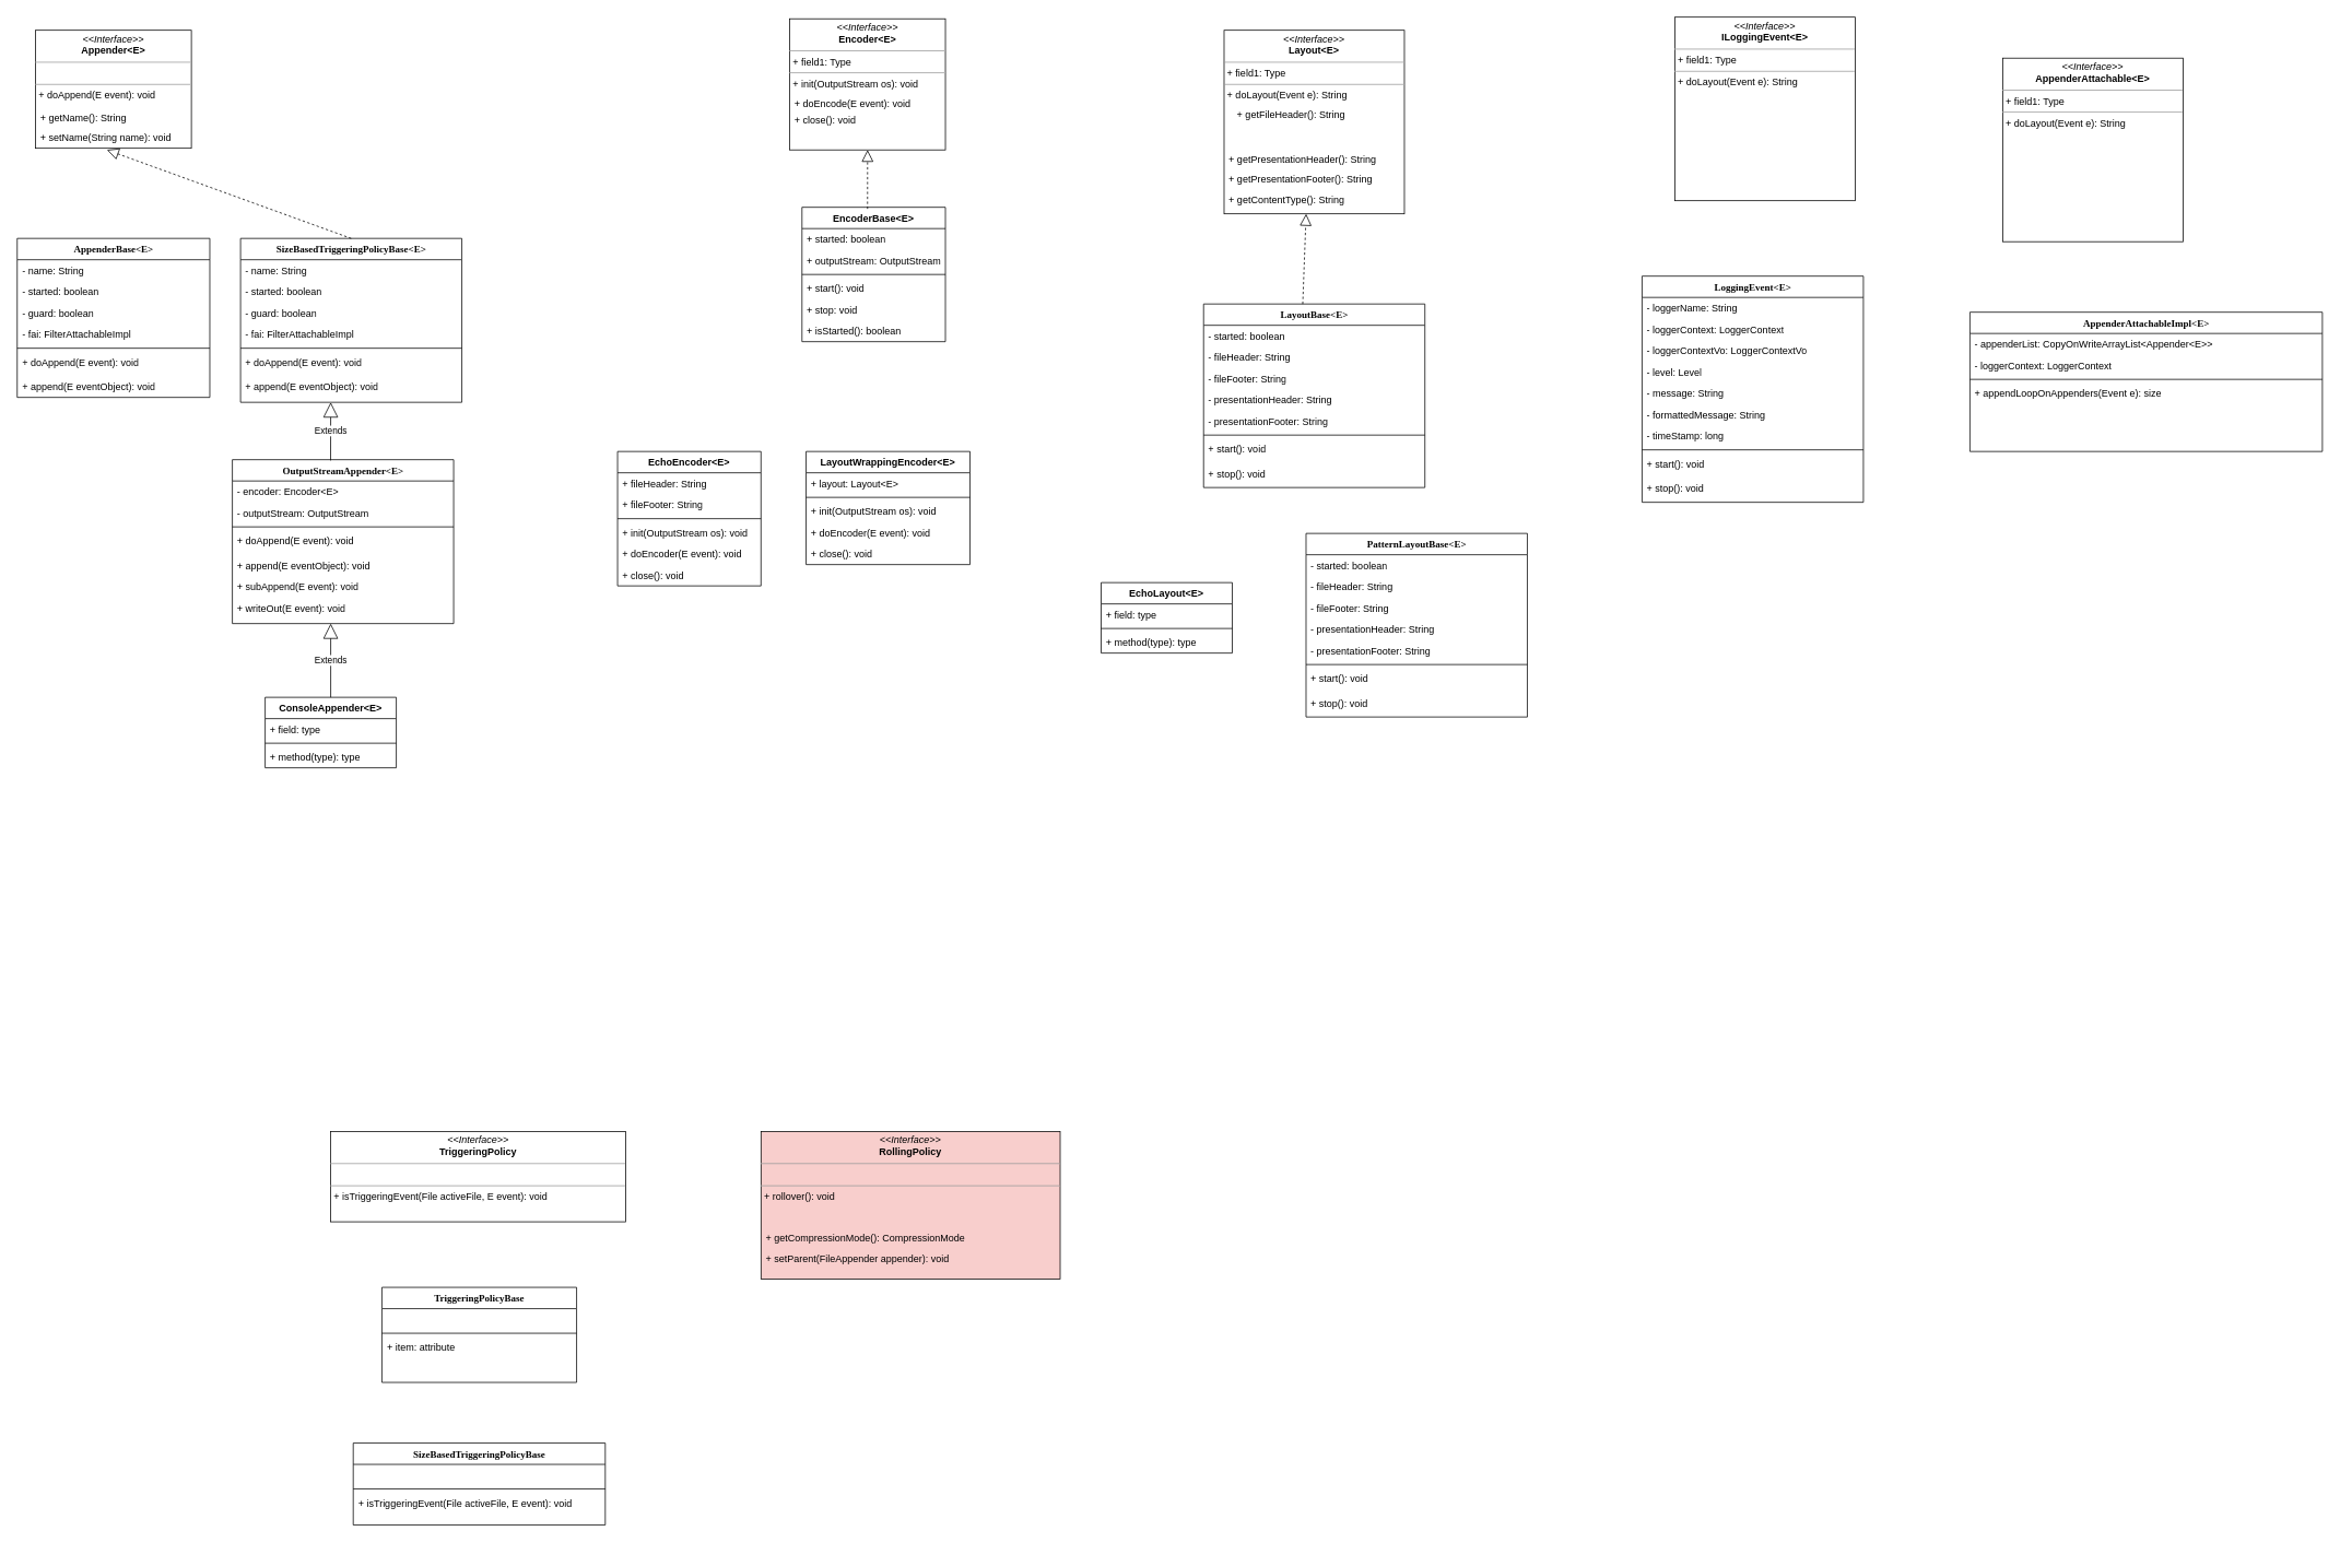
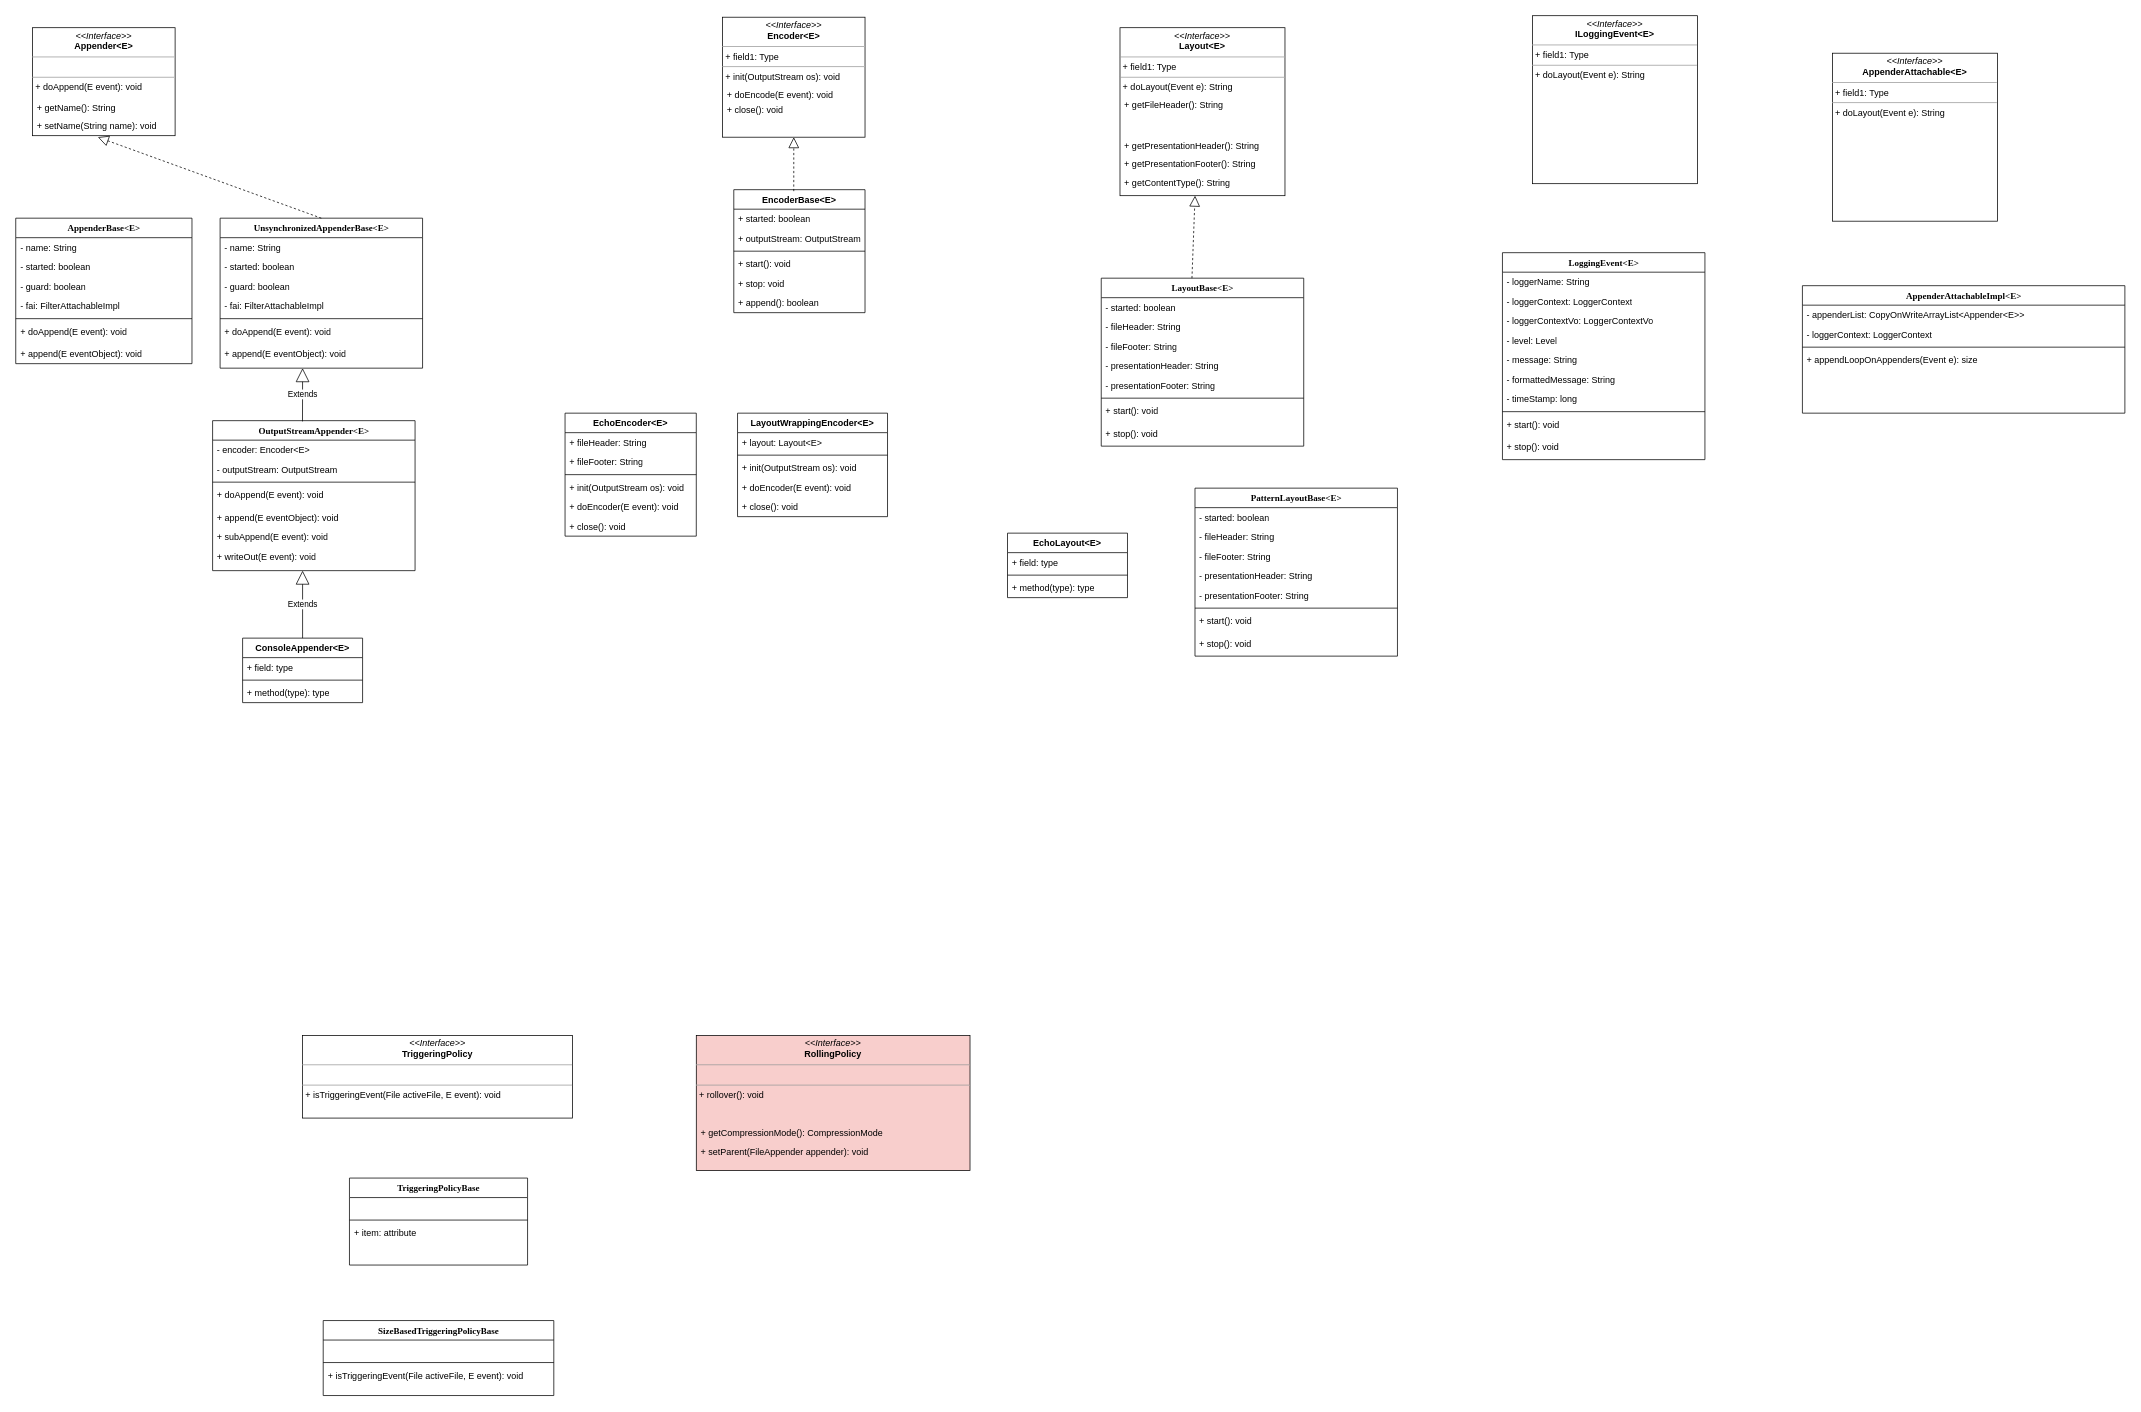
- <mxCell id="61" value="+ getFileHeader(): String" style="text;strokeColor=none;fillColor=none;align=left;verticalAlign=top;spacingLeft=4;spacingRight=4;overflow=hidden;rotatable=0;points=[[0,0.5],[1,0.5]];portConstraint=eastwest;whiteSpace=wrap;html=1;" parent="1" vertex="1"><mxGeometry x="1503" y="126" width="190" height="24" as="geometry" /></mxCell>
+ <mxCell id="61" value="+ getFileHeader(): String" style="text;strokeColor=none;fillColor=none;align=left;verticalAlign=top;spacingLeft=4;spacingRight=4;overflow=hidden;rotatable=0;points=[[0,0.5],[1,0.5]];portConstraint=eastwest;whiteSpace=wrap;html=1;" parent="1" vertex="1"><mxGeometry x="1493" y="126" width="190" height="24" as="geometry" /></mxCell>
- <mxCell id="31" value="&lt;div&gt;SizeBasedTriggeringPolicyBase&amp;lt;E&amp;gt;&lt;/div&gt;&lt;div&gt;&lt;br&gt;&lt;/div&gt;" style="swimlane;html=1;fontStyle=1;align=center;verticalAlign=top;childLayout=stackLayout;horizontal=1;startSize=26;horizontalStack=0;resizeParent=1;resizeLast=0;collapsible=1;marginBottom=0;swimlaneFillColor=#ffffff;rounded=0;shadow=0;comic=0;labelBackgroundColor=none;strokeWidth=1;fillColor=none;fontFamily=Verdana;fontSize=12;" parent="1" vertex="1"><mxGeometry x="293" y="290" width="270" height="200" as="geometry" /></mxCell>
+ <mxCell id="31" value="&lt;div&gt;UnsynchronizedAppenderBase&amp;lt;E&amp;gt;&lt;/div&gt;&lt;div&gt;&lt;br&gt;&lt;/div&gt;" style="swimlane;html=1;fontStyle=1;align=center;verticalAlign=top;childLayout=stackLayout;horizontal=1;startSize=26;horizontalStack=0;resizeParent=1;resizeLast=0;collapsible=1;marginBottom=0;swimlaneFillColor=#ffffff;rounded=0;shadow=0;comic=0;labelBackgroundColor=none;strokeWidth=1;fillColor=none;fontFamily=Verdana;fontSize=12;" parent="1" vertex="1"><mxGeometry x="293" y="290" width="270" height="200" as="geometry" /></mxCell>
- <mxCell id="20" value="+ isStarted(): boolean" style="text;strokeColor=none;fillColor=none;align=left;verticalAlign=top;spacingLeft=4;spacingRight=4;overflow=hidden;rotatable=0;points=[[0,0.5],[1,0.5]];portConstraint=eastwest;whiteSpace=wrap;html=1;" parent="14" vertex="1"><mxGeometry y="138" width="175" height="26" as="geometry" /></mxCell>
+ <mxCell id="20" value="+ append(): boolean" style="text;strokeColor=none;fillColor=none;align=left;verticalAlign=top;spacingLeft=4;spacingRight=4;overflow=hidden;rotatable=0;points=[[0,0.5],[1,0.5]];portConstraint=eastwest;whiteSpace=wrap;html=1;" parent="14" vertex="1"><mxGeometry y="138" width="175" height="26" as="geometry" /></mxCell>
